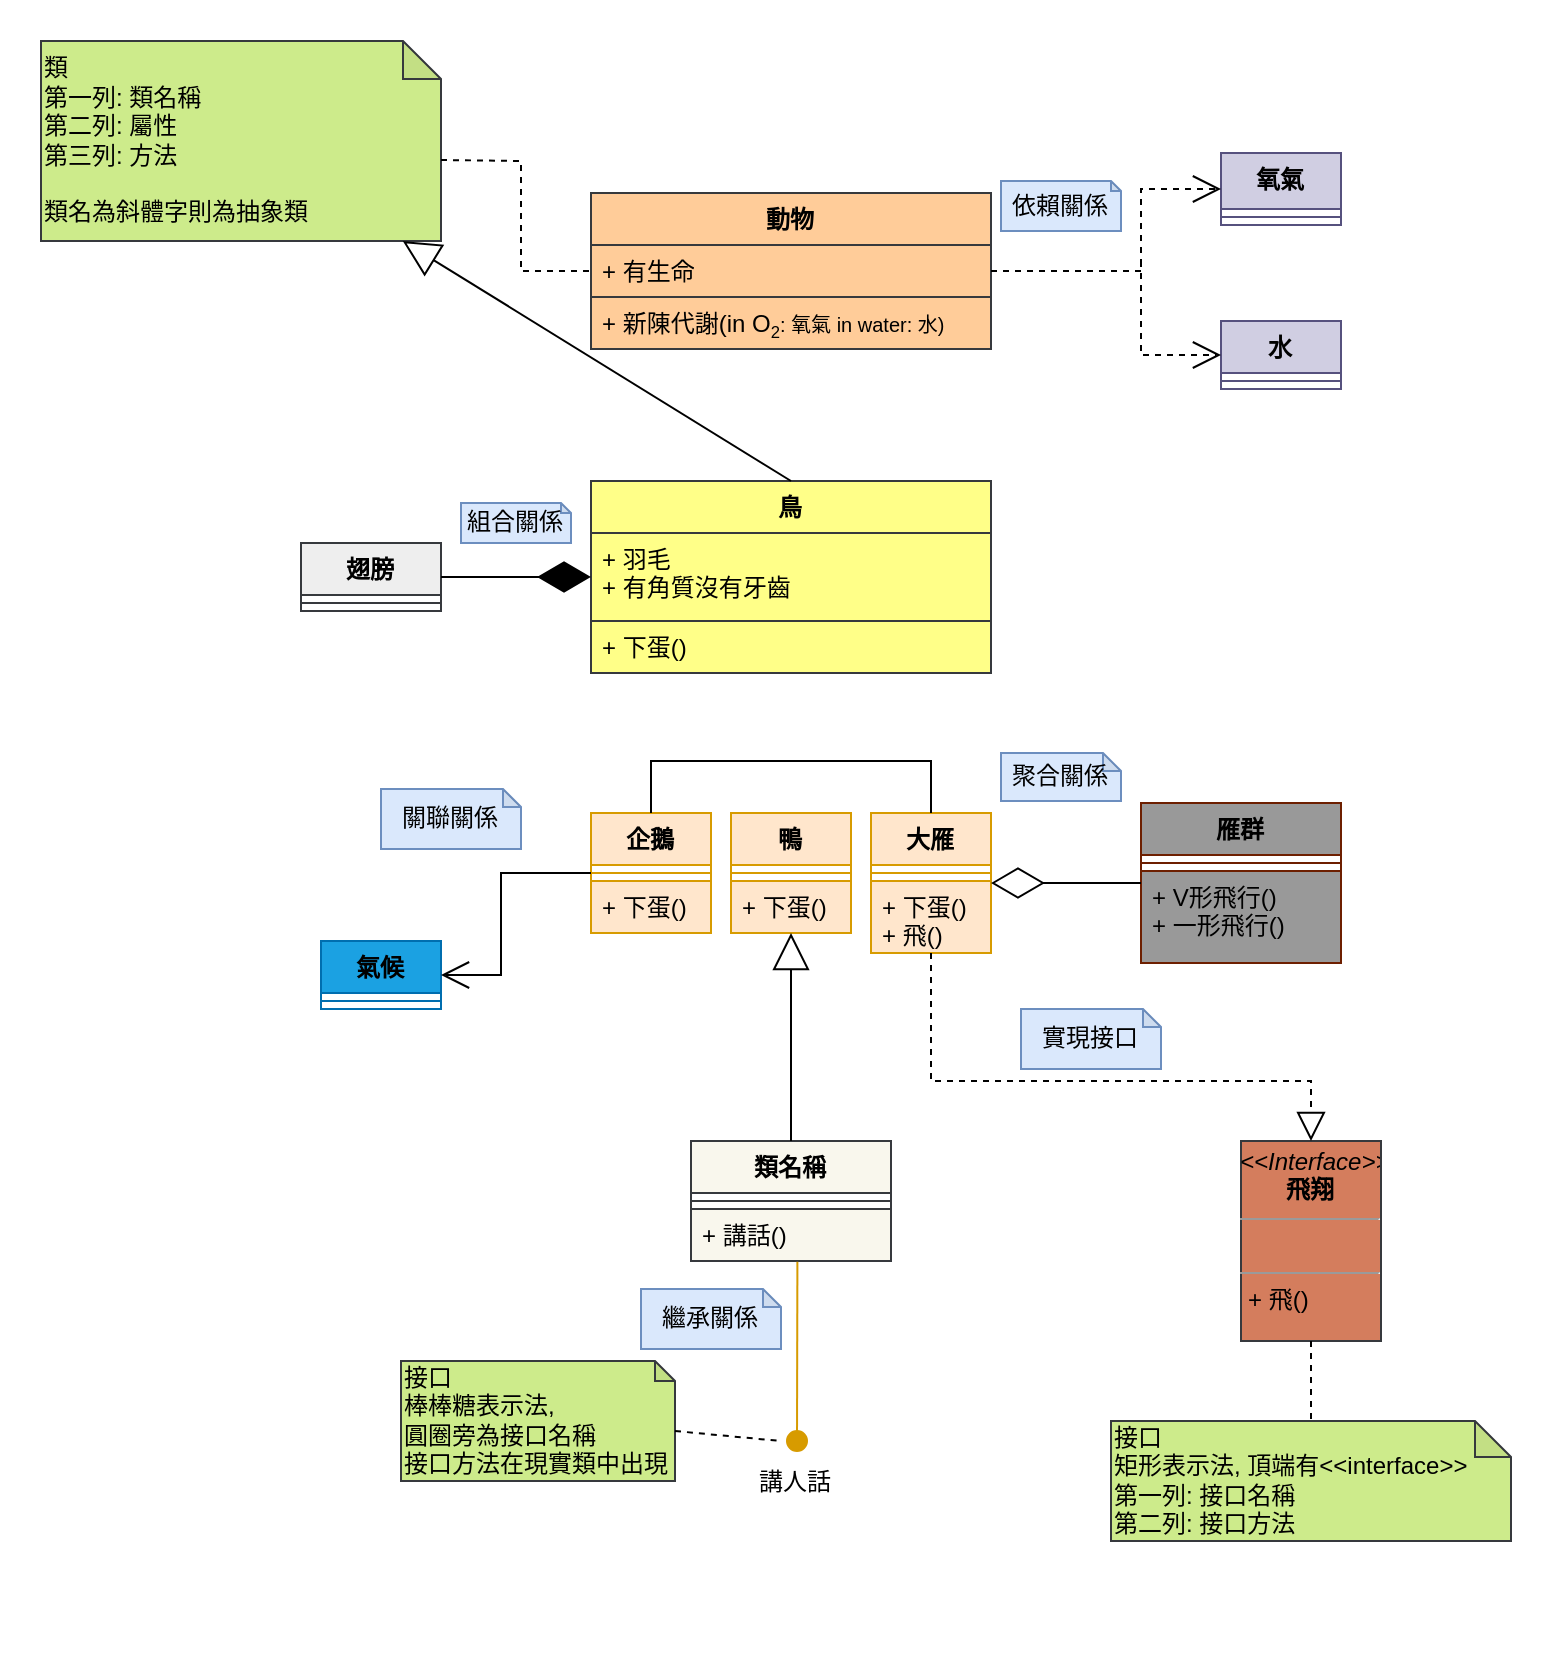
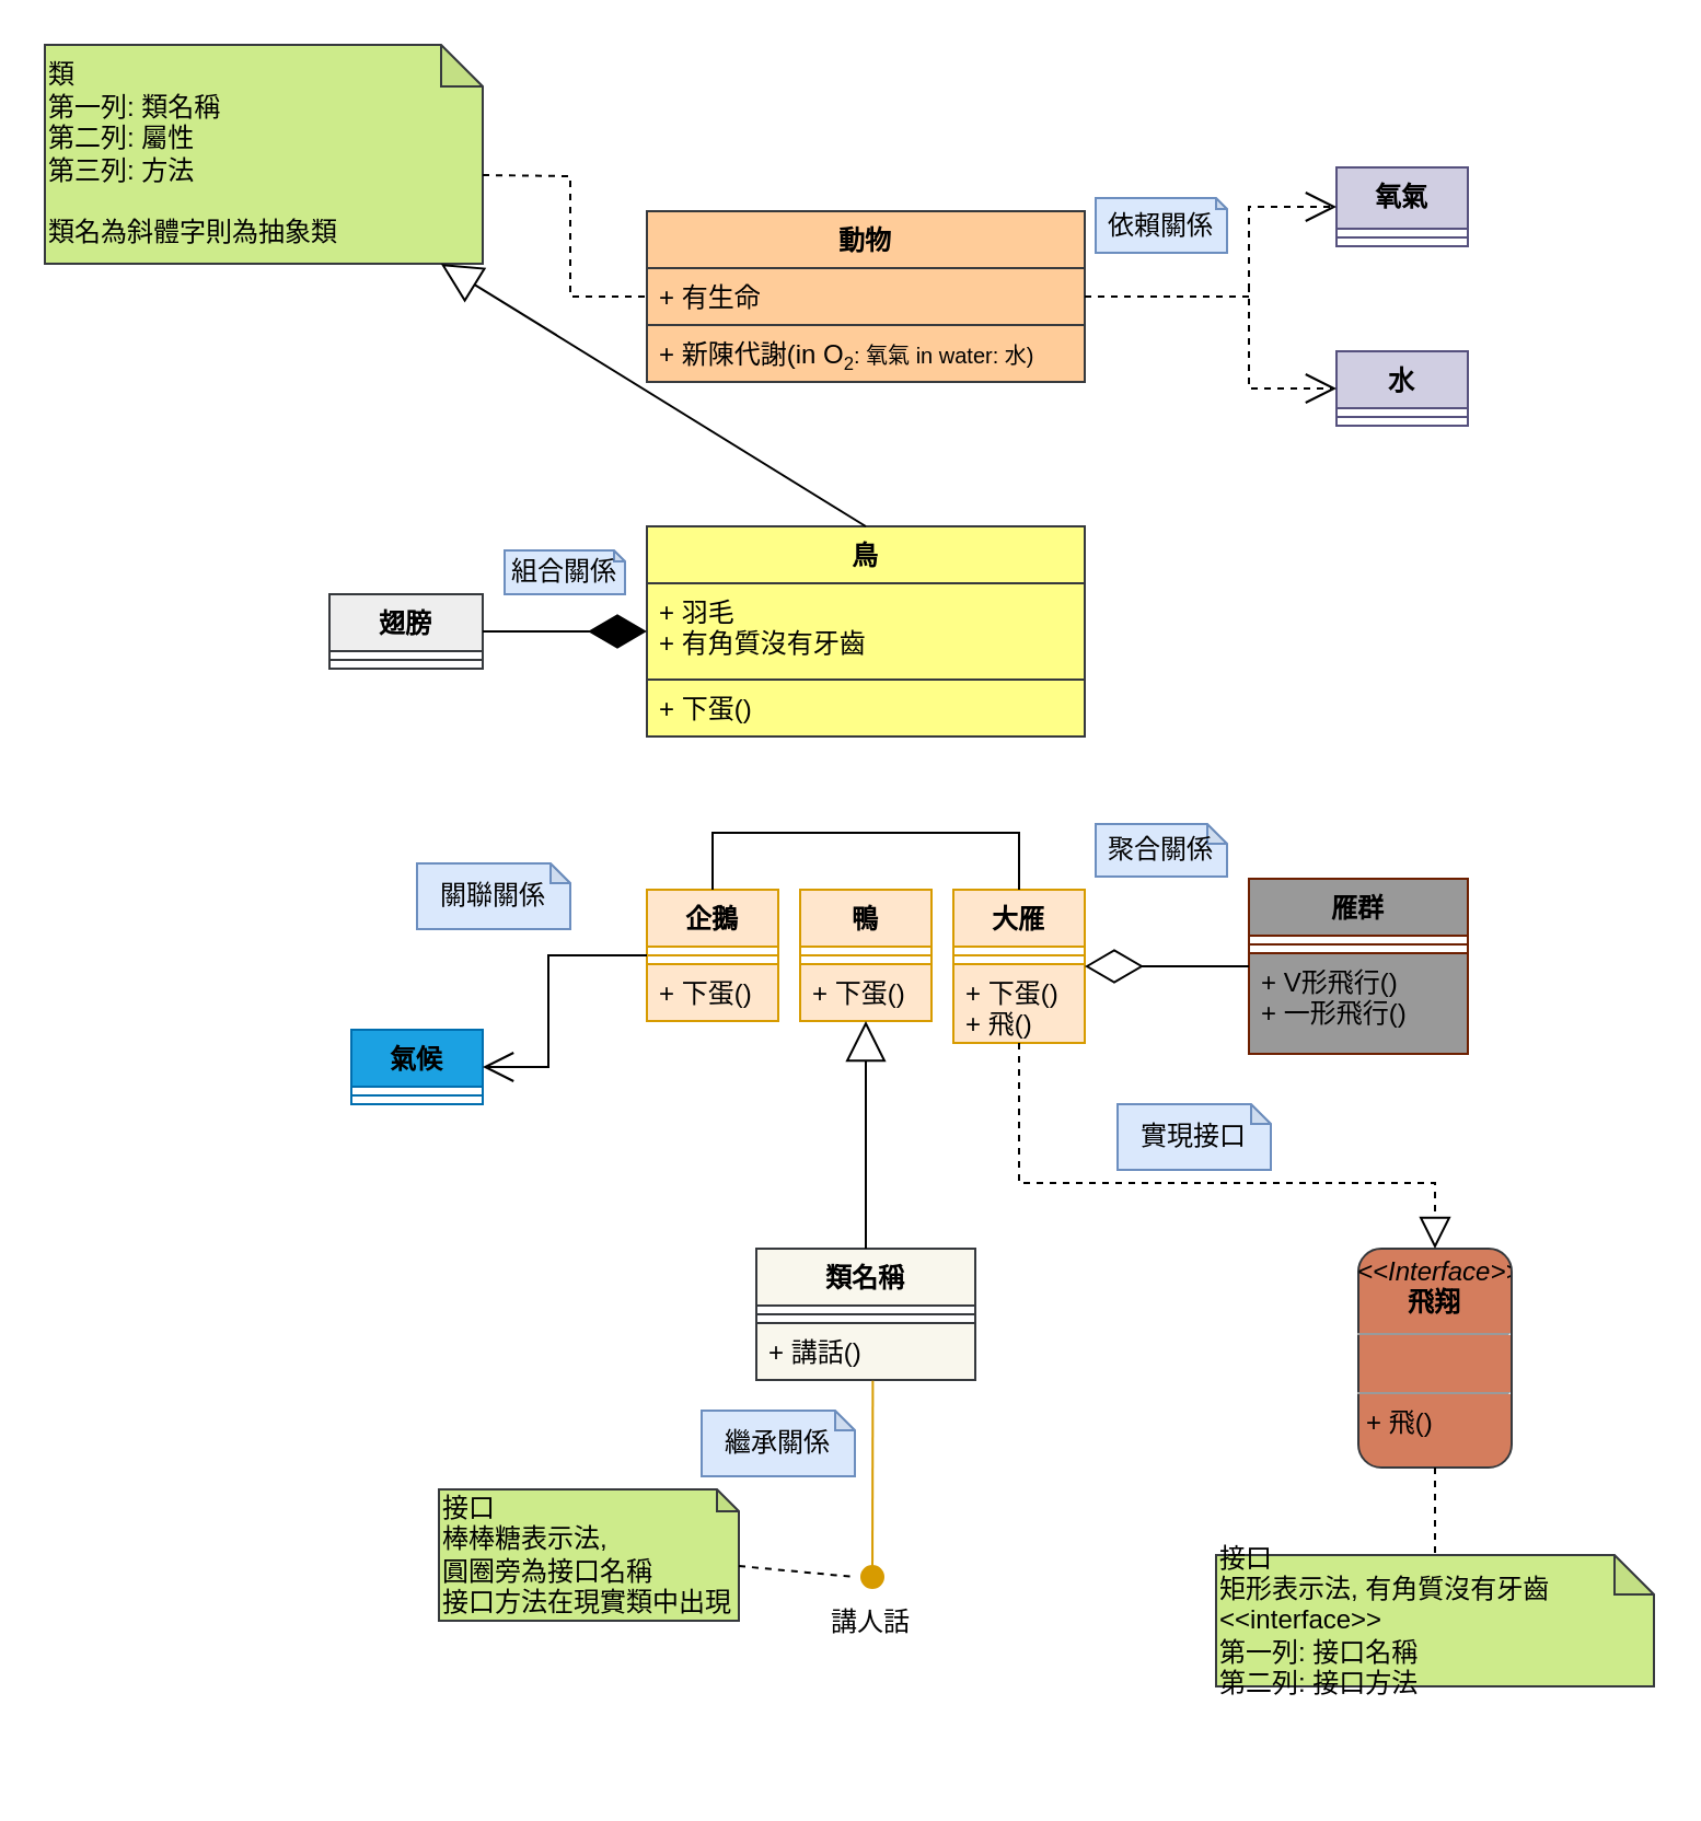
- <mxCell id="38" value="&lt;p style=&quot;margin:0px;margin-top:4px;text-align:center;&quot;&gt;&lt;i&gt;&amp;lt;&amp;lt;Interface&amp;gt;&amp;gt;&lt;/i&gt;&lt;br&gt;&lt;b&gt;飛翔&lt;/b&gt;&lt;/p&gt;&lt;hr size=&quot;1&quot;&gt;&lt;p style=&quot;margin:0px;margin-left:4px;&quot;&gt;&lt;br&gt;&lt;/p&gt;&lt;hr size=&quot;1&quot;&gt;&lt;p style=&quot;margin:0px;margin-left:4px;&quot;&gt;+ 飛()&lt;/p&gt;" style="verticalAlign=top;align=left;overflow=fill;fontSize=12;fontFamily=Helvetica;html=1;whiteSpace=wrap;fillColor=#D47D5D;strokeColor=#36393d;" vertex="1" parent="1"><mxGeometry x="620" y="570" width="70" height="100" as="geometry" /></mxCell>
+ <mxCell id="38" value="&lt;p style=&quot;margin:0px;margin-top:4px;text-align:center;&quot;&gt;&lt;i&gt;&amp;lt;&amp;lt;Interface&amp;gt;&amp;gt;&lt;/i&gt;&lt;br&gt;&lt;b&gt;飛翔&lt;/b&gt;&lt;/p&gt;&lt;hr size=&quot;1&quot;&gt;&lt;p style=&quot;margin:0px;margin-left:4px;&quot;&gt;&lt;br&gt;&lt;/p&gt;&lt;hr size=&quot;1&quot;&gt;&lt;p style=&quot;margin:0px;margin-left:4px;&quot;&gt;+ 飛()&lt;/p&gt;" style="verticalAlign=top;align=left;overflow=fill;fontSize=12;fontFamily=Helvetica;html=1;whiteSpace=wrap;fillColor=#D47D5D;strokeColor=#36393d;rounded=1;" vertex="1" parent="1"><mxGeometry x="620" y="570" width="70" height="100" as="geometry" /></mxCell>
- <mxCell id="39" value="接口&lt;br&gt;矩形表示法, 頂端有&amp;lt;&amp;lt;interface&amp;gt;&amp;gt;&lt;br&gt;第一列: 接口名稱&lt;br&gt;第二列: 接口方法" style="shape=note;whiteSpace=wrap;html=1;backgroundOutline=1;darkOpacity=0.05;align=left;size=18;fillColor=#cdeb8b;strokeColor=#36393d;" vertex="1" parent="1"><mxGeometry x="555" y="710" width="200" height="60" as="geometry" /></mxCell>
+ <mxCell id="39" value="接口&lt;br&gt;矩形表示法, 有角質沒有牙齒&amp;lt;&amp;lt;interface&amp;gt;&amp;gt;&lt;br&gt;第一列: 接口名稱&lt;br&gt;第二列: 接口方法" style="shape=note;whiteSpace=wrap;html=1;backgroundOutline=1;darkOpacity=0.05;align=left;size=18;fillColor=#cdeb8b;strokeColor=#36393d;" vertex="1" parent="1"><mxGeometry x="555" y="710" width="200" height="60" as="geometry" /></mxCell>
